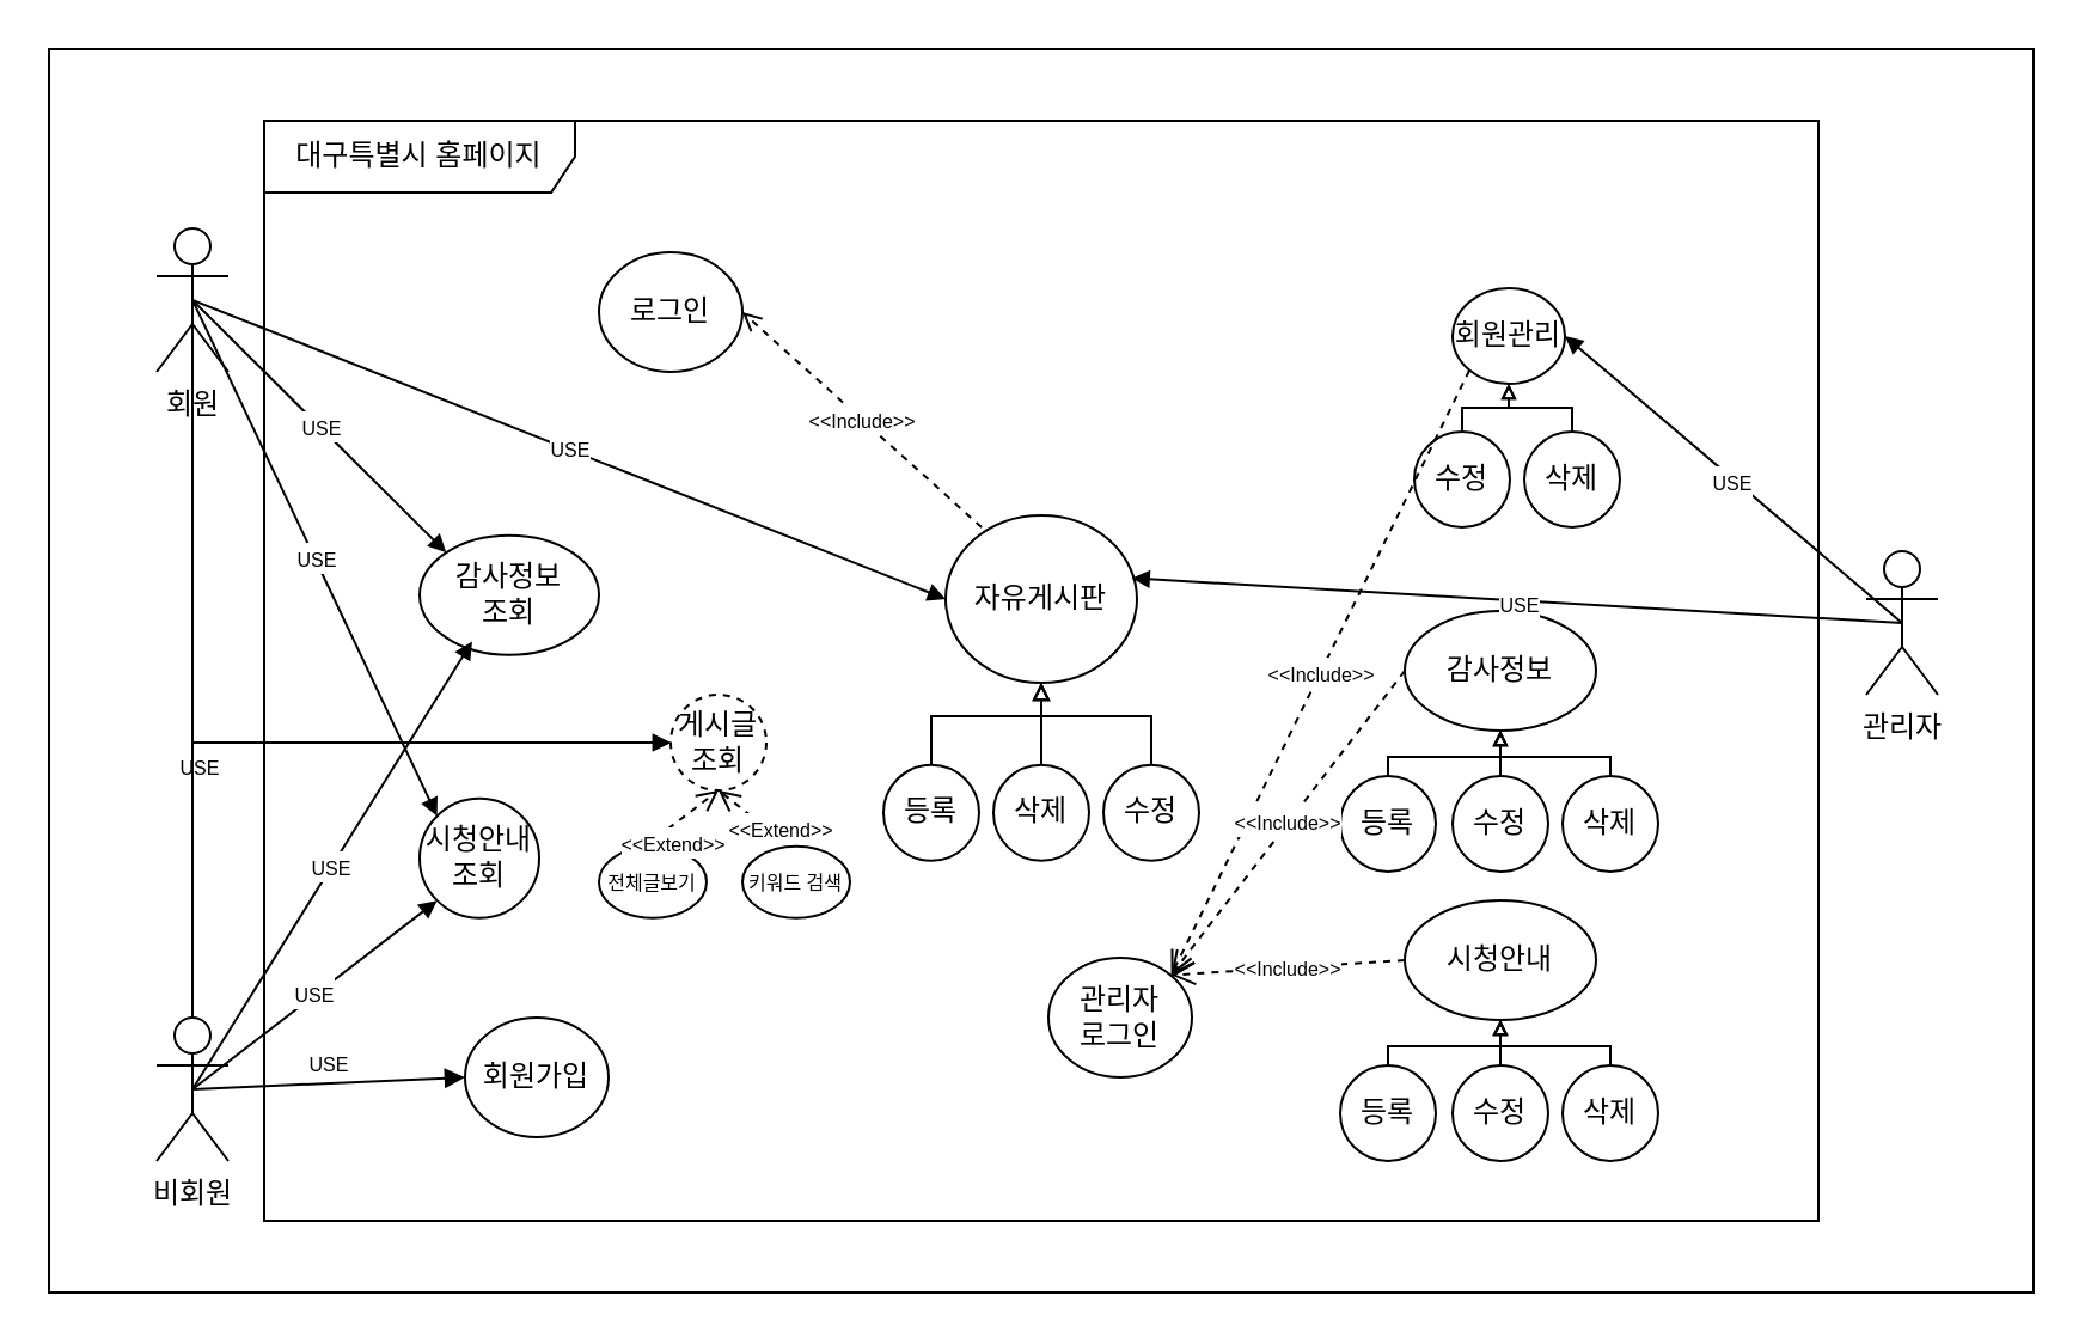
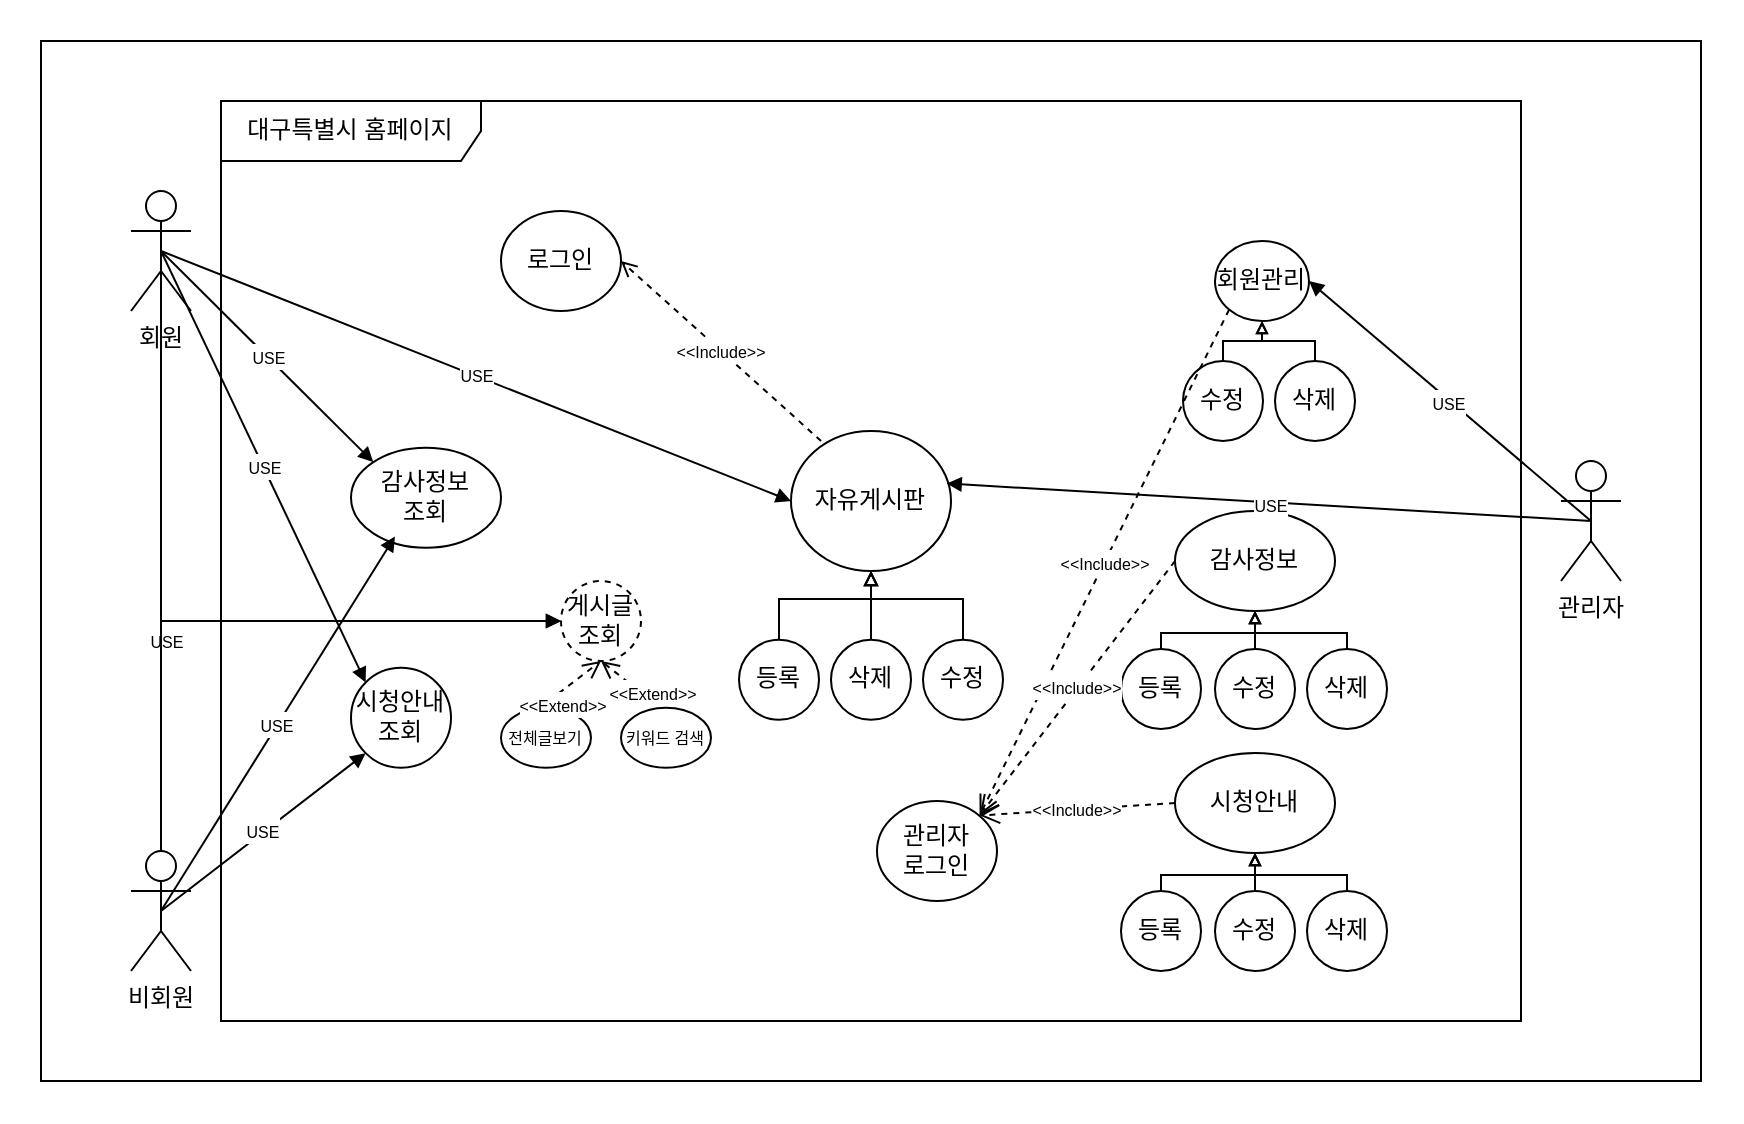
- <mxCell id="17" value="회원가입" style="strokeWidth=1;html=1;shape=mxgraph.flowchart.start_1;whiteSpace=wrap;" parent="1" vertex="1"><mxGeometry x="194" y="425" width="60" height="50" as="geometry" /></mxCell>
- <mxCell id="15" value="&lt;font style=&quot;font-size: 8px;&quot;&gt;USE&lt;/font&gt;" style="html=1;verticalAlign=bottom;endArrow=block;curved=0;rounded=0;entryX=0;entryY=0.5;entryDx=0;entryDy=0;entryPerimeter=0;exitX=0.5;exitY=0.5;exitDx=0;exitDy=0;exitPerimeter=0;" parent="1" source="4" target="17" edge="1"><mxGeometry width="80" relative="1" as="geometry"><mxPoint x="390" y="370" as="sourcePoint" /><mxPoint x="470" y="370" as="targetPoint" /></mxGeometry></mxCell>
